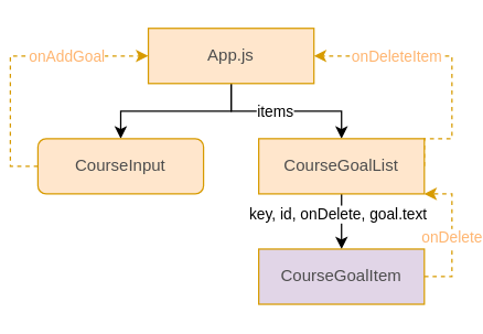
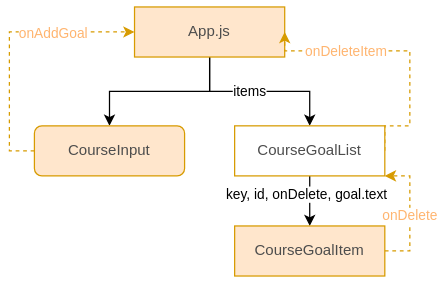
- <mxCell id="5" value="App.js" style="rounded=0;whiteSpace=wrap;html=1;fillColor=#ffe6cc;strokeColor=#d79b00;fontColor=#4D4D4D;" vertex="1" parent="1"><mxGeometry x="100" y="20" width="120" height="40" as="geometry" /></mxCell>
+ <mxCell id="5" value="App.js" style="rounded=0;whiteSpace=wrap;html=1;fillColor=#ffe6cc;strokeColor=#d79b00;fontColor=#4D4D4D;" vertex="1" parent="1"><mxGeometry x="100" y="5" width="120" height="40" as="geometry" /></mxCell>
- <mxCell id="13" value="CourseGoalList" style="rounded=0;whiteSpace=wrap;html=1;fillColor=#ffe6cc;strokeColor=#d79b00;fontColor=#4D4D4D;" vertex="1" parent="1"><mxGeometry x="180" y="100" width="120" height="40" as="geometry" /></mxCell>
+ <mxCell id="13" value="CourseGoalList" style="rounded=0;whiteSpace=wrap;html=1;fillColor=#ffffff;strokeColor=#d79b00;fontColor=#4D4D4D;" vertex="1" parent="1"><mxGeometry x="180" y="100" width="120" height="40" as="geometry" /></mxCell>
- <mxCell id="16" value="CourseGoalItem" style="rounded=0;whiteSpace=wrap;html=1;fillColor=#e1d5e7;strokeColor=#d79b00;fontColor=#4D4D4D;" vertex="1" parent="1"><mxGeometry x="180" y="180" width="120" height="40" as="geometry" /></mxCell>
+ <mxCell id="16" value="CourseGoalItem" style="rounded=0;whiteSpace=wrap;html=1;fillColor=#ffe6cc;strokeColor=#d79b00;fontColor=#4D4D4D;" vertex="1" parent="1"><mxGeometry x="180" y="180" width="120" height="40" as="geometry" /></mxCell>
